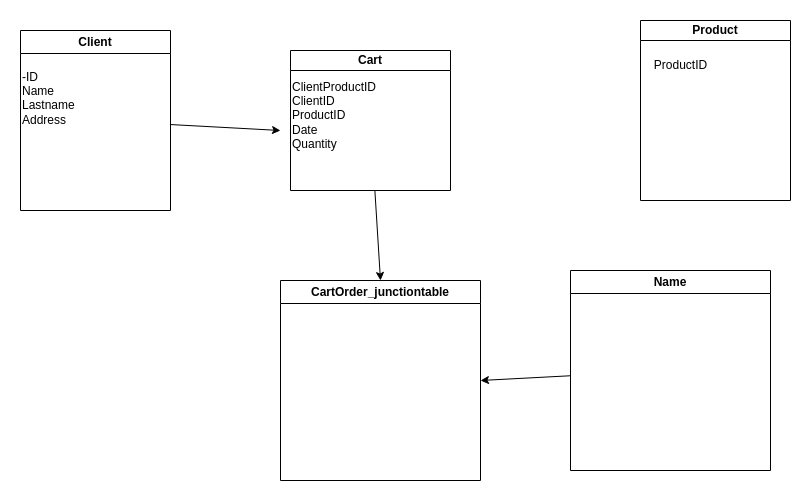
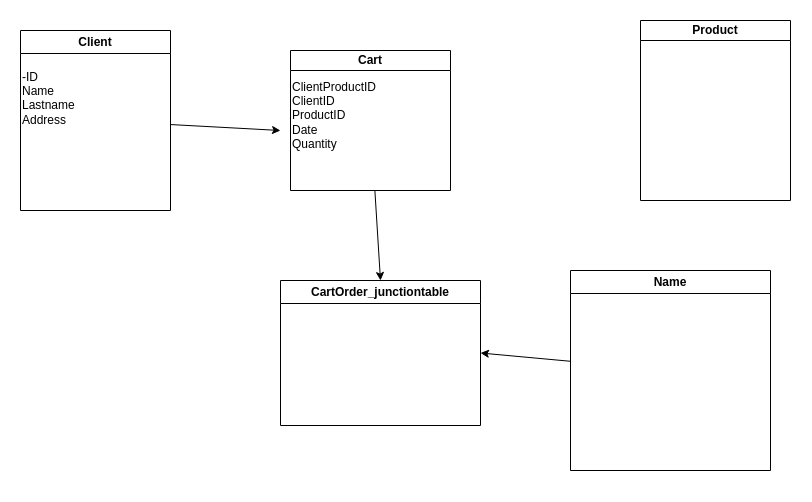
- <mxCell id="9" value="ProductID" style="text;html=1;align=center;verticalAlign=middle;resizable=0;points=[];autosize=1;strokeColor=none;fillColor=none;" vertex="1" parent="8"><mxGeometry y="30" width="80" height="30" as="geometry" /></mxCell>
- <mxCell id="12" value="CartOrder_junctiontable" style="swimlane;whiteSpace=wrap;html=1;startSize=23;" vertex="1" parent="1"><mxGeometry x="280" y="280" width="200" height="200" as="geometry" /></mxCell>
+ <mxCell id="12" value="CartOrder_junctiontable" style="swimlane;whiteSpace=wrap;html=1;startSize=23;" vertex="1" parent="1"><mxGeometry x="280" y="280" width="200" height="145" as="geometry" /></mxCell>
